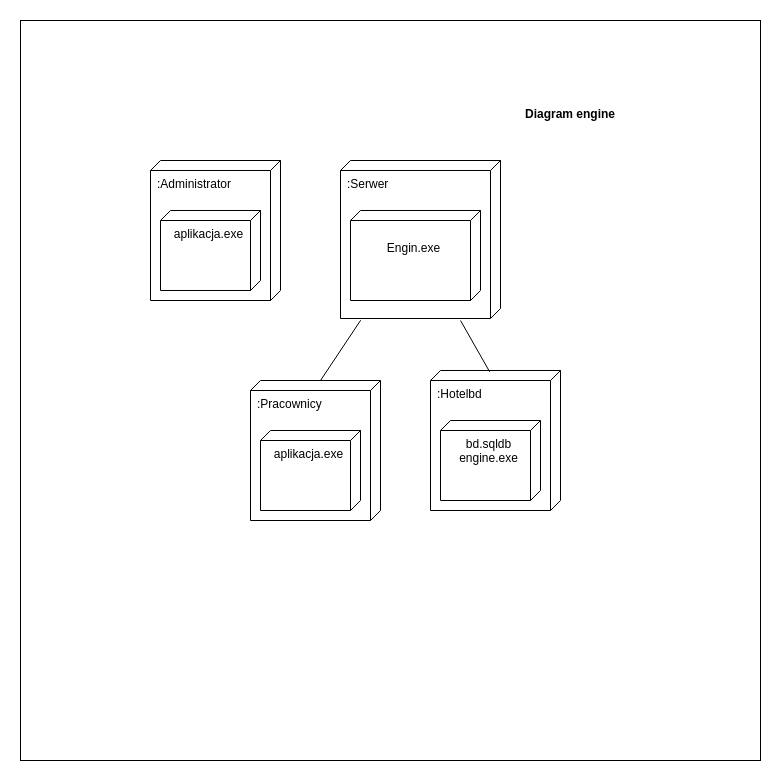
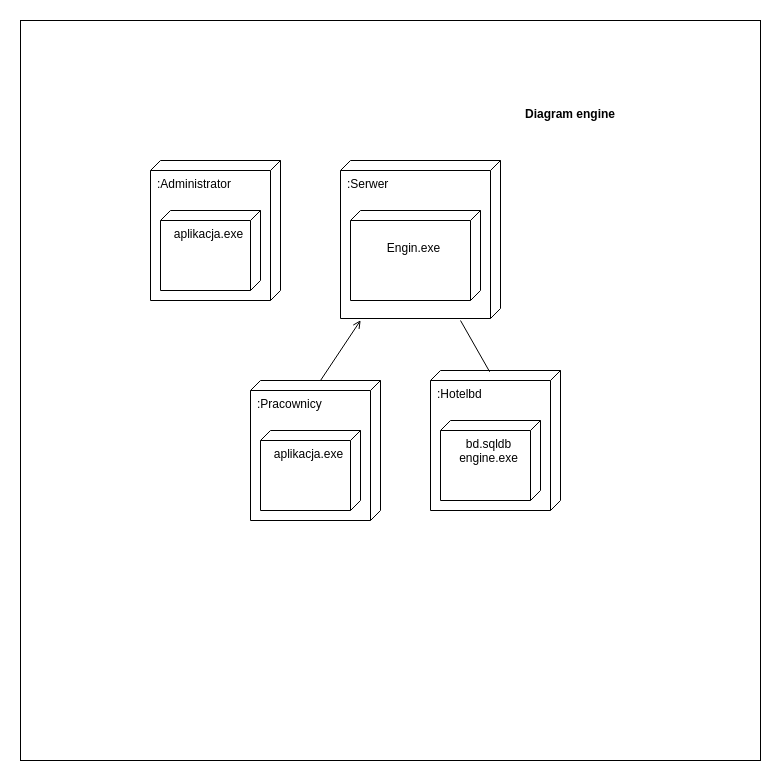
- <mxCell id="13" value="" style="endArrow=none;html=1;rounded=0;exitX=0;exitY=0;exitDx=0;exitDy=60;exitPerimeter=0;entryX=1.011;entryY=0.874;entryDx=0;entryDy=0;entryPerimeter=0;" edge="1" parent="1" source="8" target="6"><mxGeometry width="50" height="50" relative="1" as="geometry"><mxPoint x="410" y="360" as="sourcePoint" /><mxPoint x="460" y="310" as="targetPoint" /></mxGeometry></mxCell>
+ <mxCell id="13" value="" style="endArrow=open;html=1;rounded=0;exitX=0;exitY=0;exitDx=0;exitDy=60;exitPerimeter=0;entryX=1.011;entryY=0.874;entryDx=0;entryDy=0;entryPerimeter=0;" edge="1" parent="1" source="8" target="6"><mxGeometry width="50" height="50" relative="1" as="geometry"><mxPoint x="410" y="360" as="sourcePoint" /><mxPoint x="460" y="310" as="targetPoint" /></mxGeometry></mxCell>
